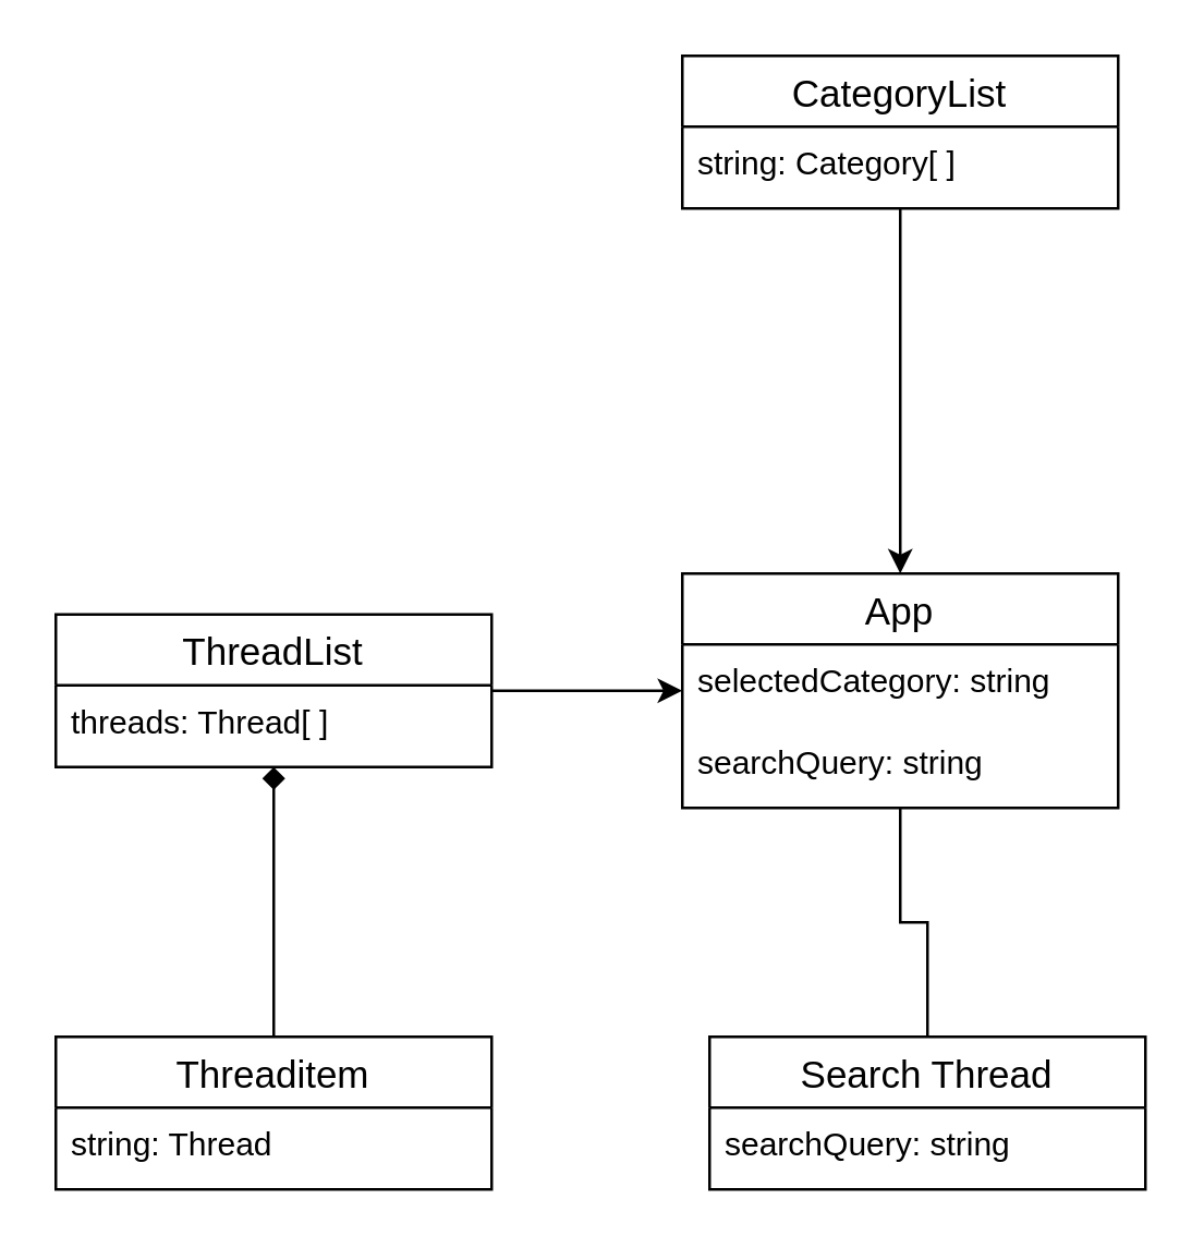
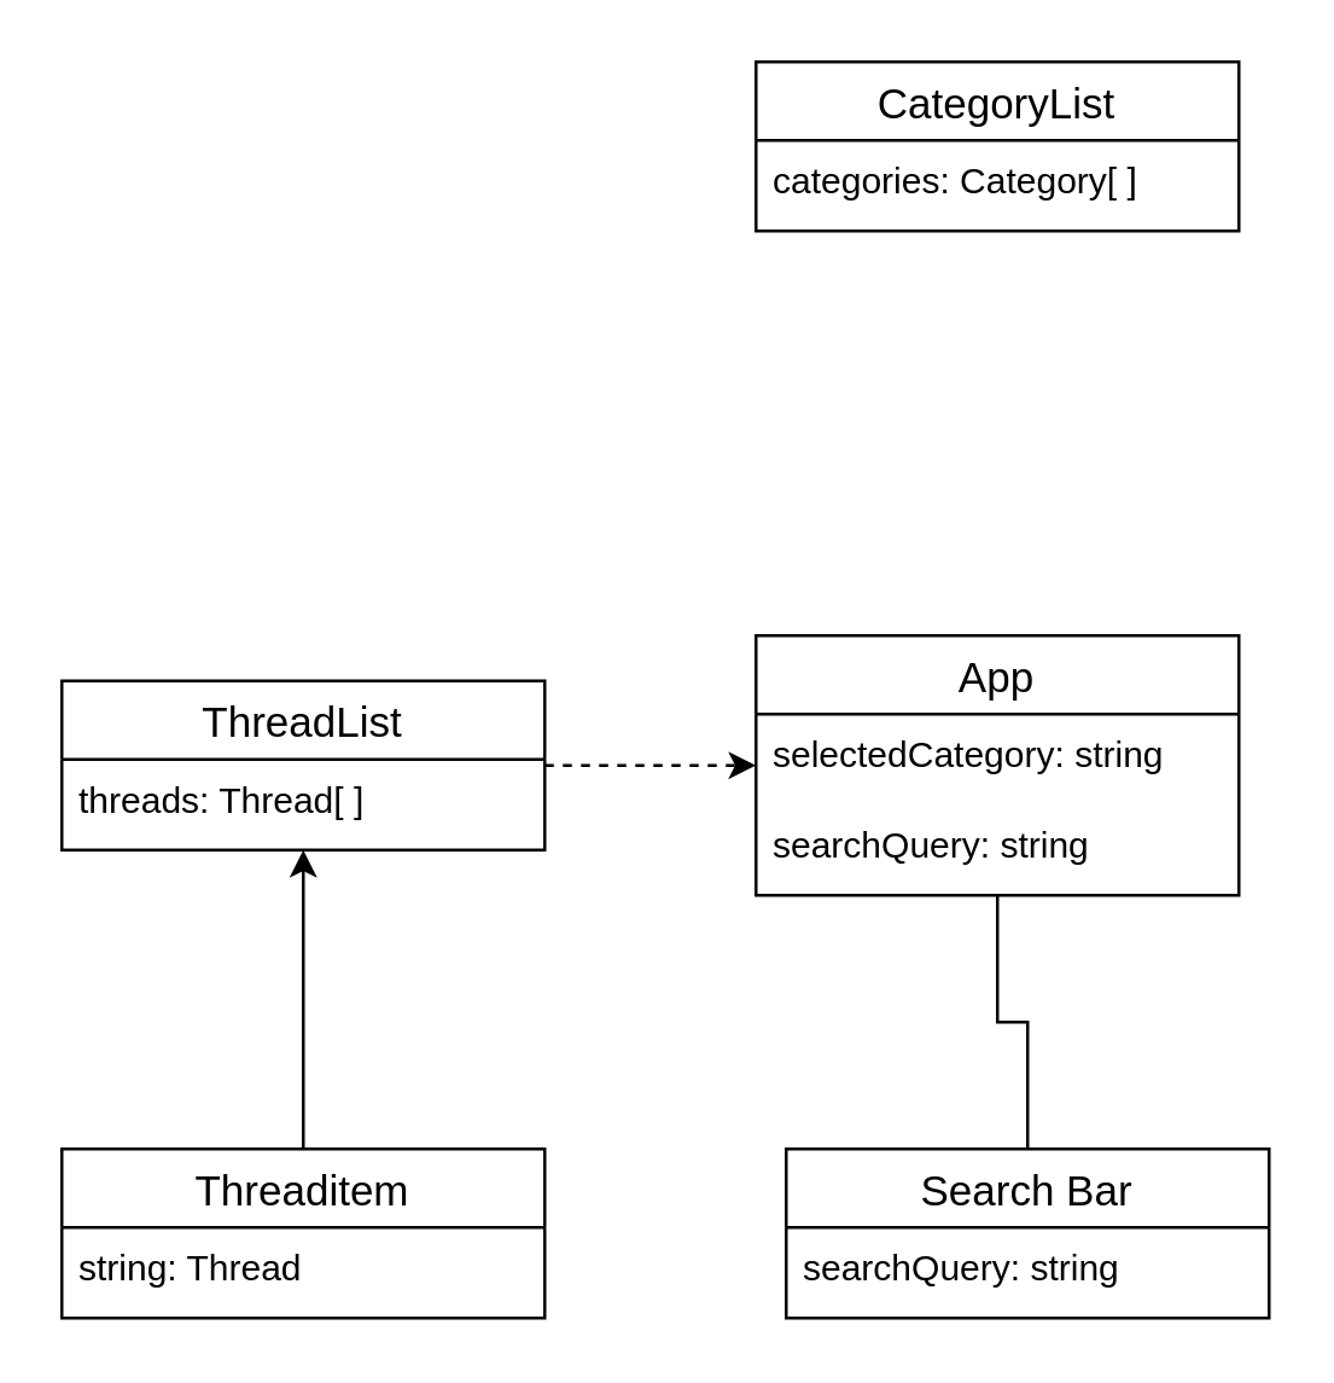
- <mxCell id="7" value="string: Category[ ]" style="text;strokeColor=none;fillColor=none;spacingLeft=4;spacingRight=4;overflow=hidden;rotatable=0;points=[[0,0.5],[1,0.5]];portConstraint=eastwest;fontSize=12;whiteSpace=wrap;html=1;" vertex="1" parent="6"><mxGeometry y="26" width="160" height="30" as="geometry" /></mxCell>
+ <mxCell id="7" value="categories: Category[ ]" style="text;strokeColor=none;fillColor=none;spacingLeft=4;spacingRight=4;overflow=hidden;rotatable=0;points=[[0,0.5],[1,0.5]];portConstraint=eastwest;fontSize=12;whiteSpace=wrap;html=1;" vertex="1" parent="6"><mxGeometry y="26" width="160" height="30" as="geometry" /></mxCell>
- <mxCell id="5" style="edgeStyle=orthogonalEdgeStyle;rounded=0;orthogonalLoop=1;jettySize=auto;html=1;" edge="1" parent="1" source="6" target="2"><mxGeometry relative="1" as="geometry" /></mxCell>
- <mxCell id="8" style="edgeStyle=orthogonalEdgeStyle;rounded=0;orthogonalLoop=1;jettySize=auto;html=1;" edge="1" parent="1" source="9" target="2"><mxGeometry relative="1" as="geometry" /></mxCell>
+ <mxCell id="8" style="edgeStyle=orthogonalEdgeStyle;rounded=0;orthogonalLoop=1;jettySize=auto;html=1;dashed=1;" edge="1" parent="1" source="9" target="2"><mxGeometry relative="1" as="geometry" /></mxCell>
- <mxCell id="11" style="edgeStyle=orthogonalEdgeStyle;rounded=0;orthogonalLoop=1;jettySize=auto;html=1;endArrow=diamond;" edge="1" parent="1" source="12" target="9"><mxGeometry relative="1" as="geometry" /></mxCell>
+ <mxCell id="11" style="edgeStyle=orthogonalEdgeStyle;rounded=0;orthogonalLoop=1;jettySize=auto;html=1;" edge="1" parent="1" source="12" target="9"><mxGeometry relative="1" as="geometry" /></mxCell>
- <mxCell id="15" value="Search Thread" style="swimlane;fontStyle=0;childLayout=stackLayout;horizontal=1;startSize=26;horizontalStack=0;resizeParent=1;resizeParentMax=0;resizeLast=0;collapsible=1;marginBottom=0;align=center;fontSize=14;" vertex="1" parent="1"><mxGeometry x="260" y="380" width="160" height="56" as="geometry" /></mxCell>
+ <mxCell id="15" value="Search Bar" style="swimlane;fontStyle=0;childLayout=stackLayout;horizontal=1;startSize=26;horizontalStack=0;resizeParent=1;resizeParentMax=0;resizeLast=0;collapsible=1;marginBottom=0;align=center;fontSize=14;" vertex="1" parent="1"><mxGeometry x="260" y="380" width="160" height="56" as="geometry" /></mxCell>
